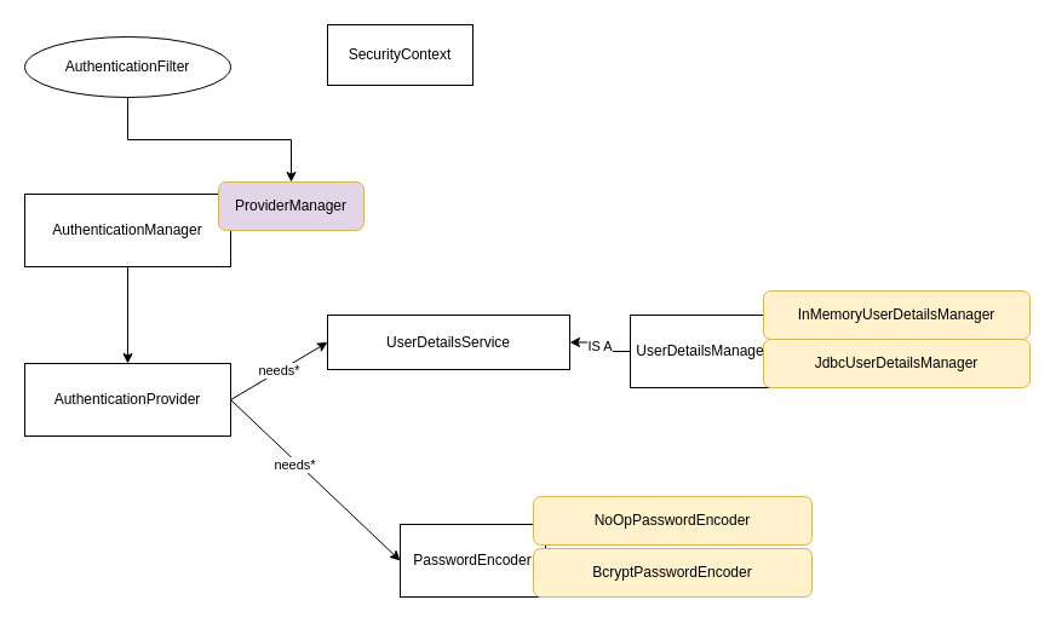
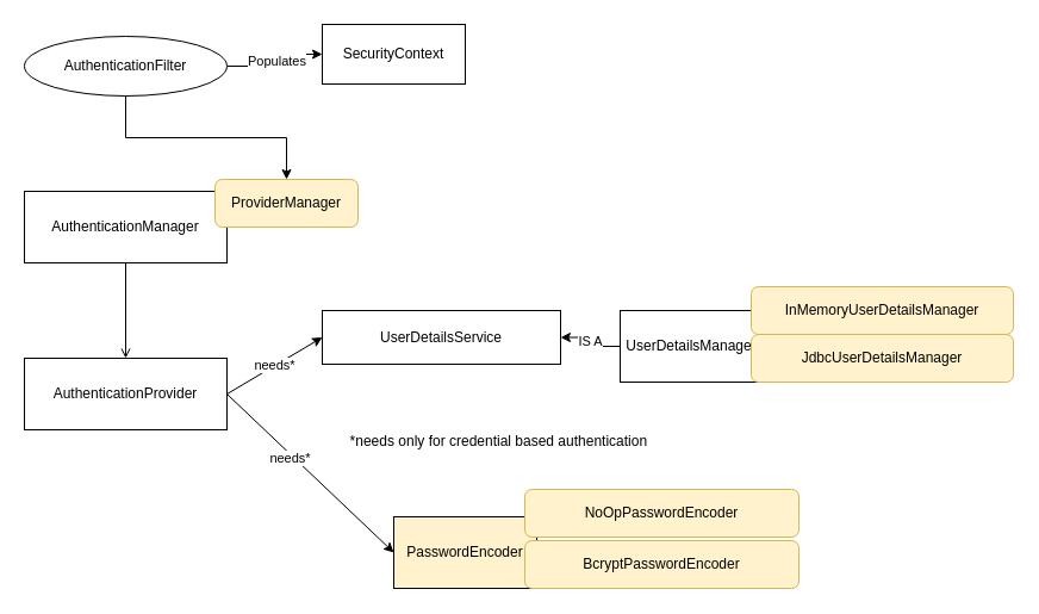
+ <mxCell id="3" value="" style="edgeStyle=orthogonalEdgeStyle;rounded=0;orthogonalLoop=1;jettySize=auto;html=1;" edge="1" parent="1" source="5" target="13"><mxGeometry relative="1" as="geometry" /></mxCell>
+ <mxCell id="4" value="Populates" style="edgeLabel;html=1;align=center;verticalAlign=middle;resizable=0;points=[];" vertex="1" connectable="0" parent="3"><mxGeometry y="-1" relative="1" as="geometry"><mxPoint as="offset" /></mxGeometry></mxCell>
- <mxCell id="14" value="ProviderManager" style="rounded=1;whiteSpace=wrap;html=1;fillColor=#e1d5e7;strokeColor=#d6b656;" vertex="1" parent="1"><mxGeometry x="180" y="150" width="120" height="40" as="geometry" /></mxCell>
+ <mxCell id="14" value="ProviderManager" style="rounded=1;whiteSpace=wrap;html=1;fillColor=#fff2cc;strokeColor=#d6b656;" vertex="1" parent="1"><mxGeometry x="180" y="150" width="120" height="40" as="geometry" /></mxCell>
- <mxCell id="6" value="" style="edgeStyle=orthogonalEdgeStyle;rounded=0;orthogonalLoop=1;jettySize=auto;html=1;" edge="1" parent="1" source="7" target="8"><mxGeometry relative="1" as="geometry" /></mxCell>
+ <mxCell id="6" value="" style="edgeStyle=orthogonalEdgeStyle;rounded=0;orthogonalLoop=1;jettySize=auto;html=1;endArrow=open;" edge="1" parent="1" source="7" target="8"><mxGeometry relative="1" as="geometry" /></mxCell>
+ <mxCell id="23" value="*needs only for credential based authentication&amp;nbsp;" style="text;html=1;strokeColor=none;fillColor=none;align=center;verticalAlign=middle;whiteSpace=wrap;rounded=0;" vertex="1" parent="1"><mxGeometry x="280" y="360" width="280" height="20" as="geometry" /></mxCell>
- <mxCell id="18" value="PasswordEncoder" style="rounded=0;whiteSpace=wrap;html=1;" vertex="1" parent="17"><mxGeometry y="23" width="120" height="60" as="geometry" /></mxCell>
+ <mxCell id="18" value="PasswordEncoder" style="rounded=0;whiteSpace=wrap;html=1;fillColor=#fff2cc;" vertex="1" parent="17"><mxGeometry y="23" width="120" height="60" as="geometry" /></mxCell>
